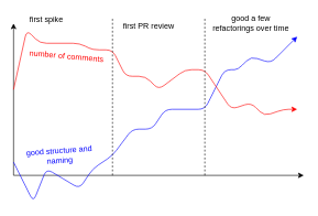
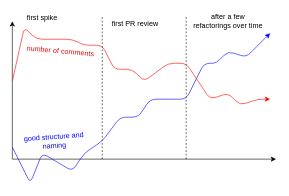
- <mxCell id="12" value="good a few refactorings over time" style="text;html=1;strokeColor=none;fillColor=none;align=center;verticalAlign=middle;whiteSpace=wrap;rounded=0;" vertex="1" parent="1"><mxGeometry x="320" y="25" width="120" height="20" as="geometry" /></mxCell>
+ <mxCell id="12" value="after a few refactorings over time" style="text;html=1;strokeColor=none;fillColor=none;align=center;verticalAlign=middle;whiteSpace=wrap;rounded=0;" vertex="1" parent="1"><mxGeometry x="320" y="25" width="120" height="20" as="geometry" /></mxCell>
